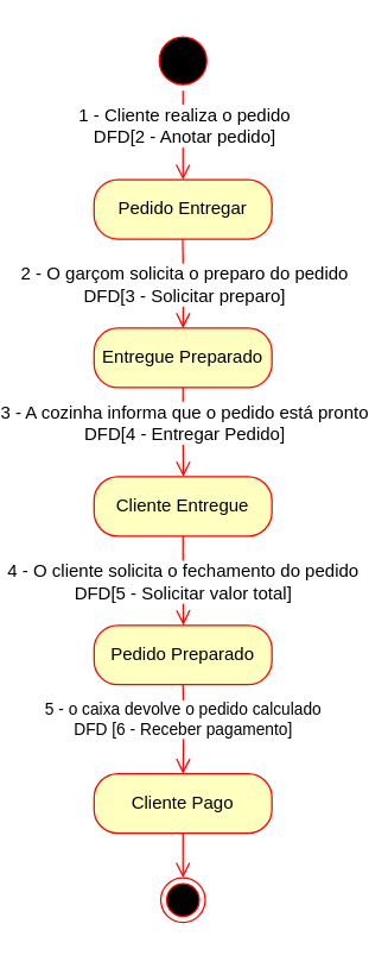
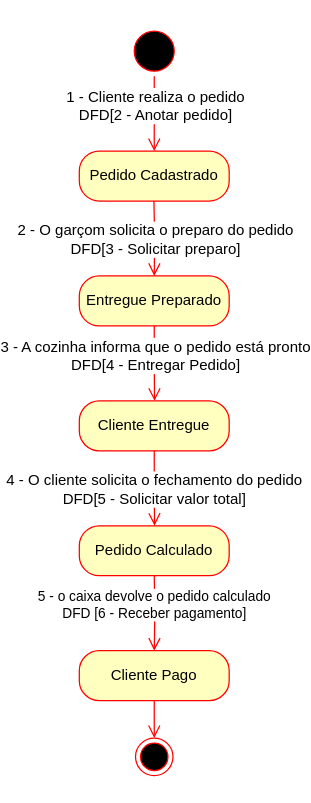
- <mxCell id="6" value="Pedido Entregar" style="rounded=1;whiteSpace=wrap;html=1;arcSize=40;fontColor=#000000;fillColor=#ffffc0;strokeColor=#ff0000;" parent="1" vertex="1"><mxGeometry x="20" y="120" width="120" height="40" as="geometry" /></mxCell>
+ <mxCell id="6" value="Pedido Cadastrado" style="rounded=1;whiteSpace=wrap;html=1;arcSize=40;fontColor=#000000;fillColor=#ffffc0;strokeColor=#ff0000;" parent="1" vertex="1"><mxGeometry x="20" y="120" width="120" height="40" as="geometry" /></mxCell>
- <mxCell id="17" value="Pedido Preparado" style="rounded=1;whiteSpace=wrap;html=1;arcSize=40;fontColor=#000000;fillColor=#ffffc0;strokeColor=#ff0000;" parent="1" vertex="1"><mxGeometry x="20" y="420" width="120" height="40" as="geometry" /></mxCell>
+ <mxCell id="17" value="Pedido Calculado" style="rounded=1;whiteSpace=wrap;html=1;arcSize=40;fontColor=#000000;fillColor=#ffffc0;strokeColor=#ff0000;" parent="1" vertex="1"><mxGeometry x="20" y="420" width="120" height="40" as="geometry" /></mxCell>
